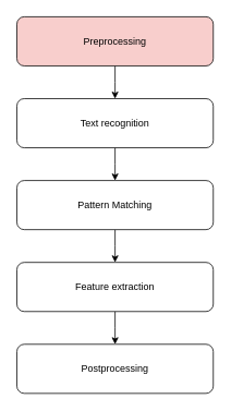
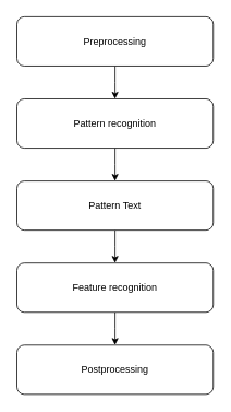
- <mxCell id="3" value="Preprocessing" style="rounded=1;whiteSpace=wrap;html=1;fillColor=#f8cecc;" vertex="1" parent="1"><mxGeometry x="20" y="20" width="240" height="60" as="geometry" /></mxCell>
+ <mxCell id="3" value="Preprocessing" style="rounded=1;whiteSpace=wrap;html=1;" vertex="1" parent="1"><mxGeometry x="20" y="20" width="240" height="60" as="geometry" /></mxCell>
- <mxCell id="5" value="Text recognition" style="rounded=1;whiteSpace=wrap;html=1;" vertex="1" parent="1"><mxGeometry x="20" y="120" width="240" height="60" as="geometry" /></mxCell>
+ <mxCell id="5" value="Pattern recognition" style="rounded=1;whiteSpace=wrap;html=1;" vertex="1" parent="1"><mxGeometry x="20" y="120" width="240" height="60" as="geometry" /></mxCell>
- <mxCell id="7" value="Pattern Matching" style="rounded=1;whiteSpace=wrap;html=1;" vertex="1" parent="1"><mxGeometry x="20" y="220" width="240" height="60" as="geometry" /></mxCell>
+ <mxCell id="7" value="Pattern Text" style="rounded=1;whiteSpace=wrap;html=1;" vertex="1" parent="1"><mxGeometry x="20" y="220" width="240" height="60" as="geometry" /></mxCell>
- <mxCell id="9" value="Feature extraction" style="rounded=1;whiteSpace=wrap;html=1;" vertex="1" parent="1"><mxGeometry x="20" y="320" width="240" height="60" as="geometry" /></mxCell>
+ <mxCell id="9" value="Feature recognition" style="rounded=1;whiteSpace=wrap;html=1;" vertex="1" parent="1"><mxGeometry x="20" y="320" width="240" height="60" as="geometry" /></mxCell>
